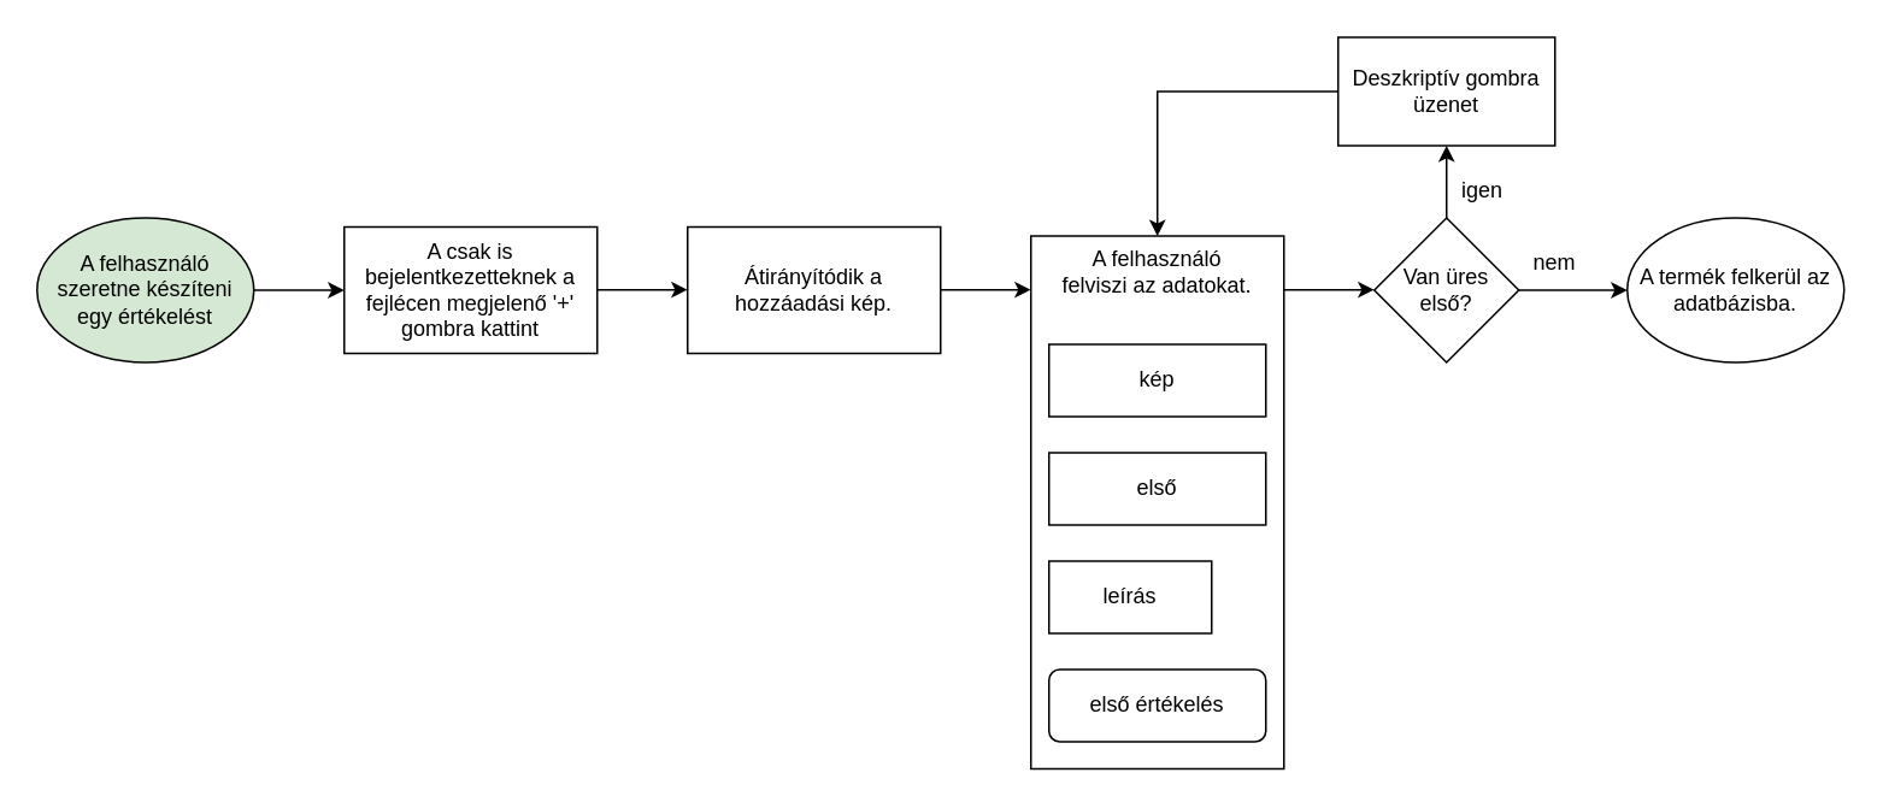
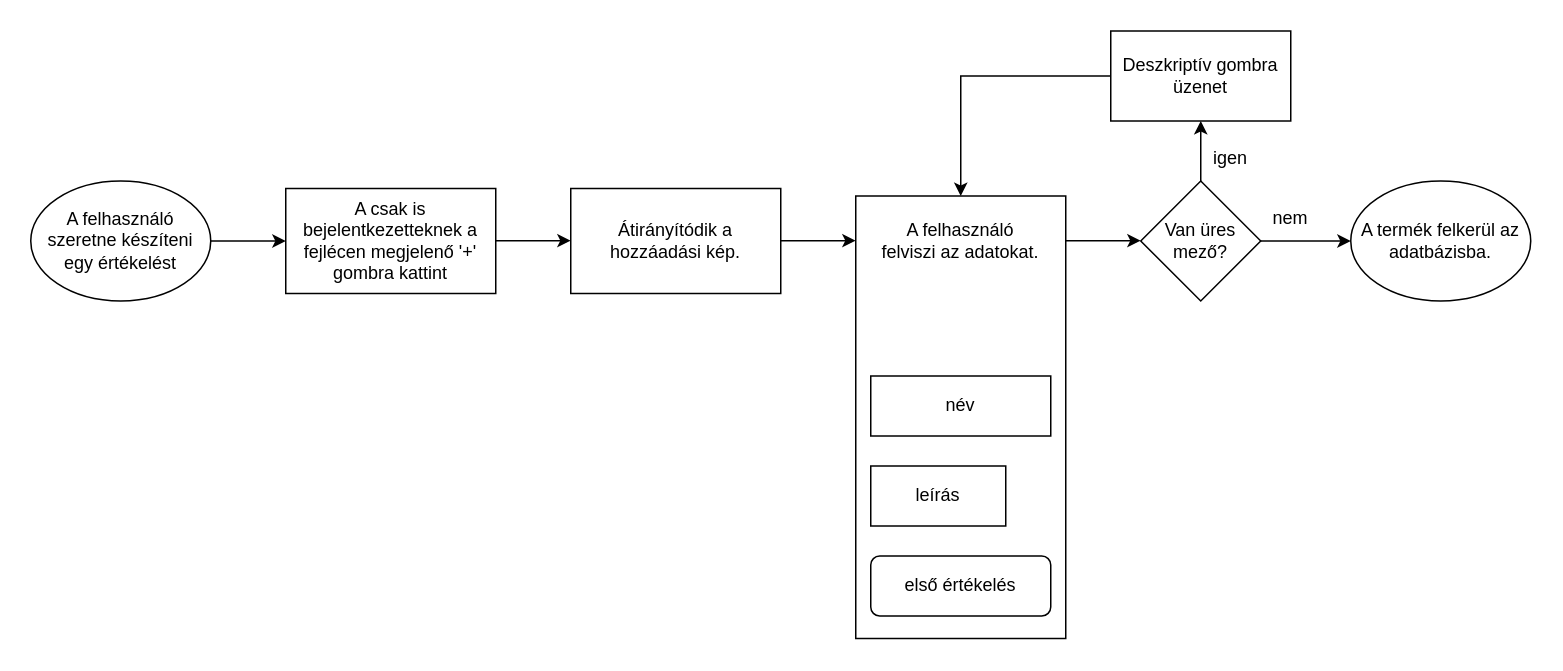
- <mxCell id="18" value="A felhasználó felviszi az adatokat." style="text;html=1;strokeColor=none;fillColor=none;align=center;verticalAlign=middle;whiteSpace=wrap;rounded=0;" vertex="1" parent="1"><mxGeometry x="585" y="135" width="110" height="30" as="geometry" /></mxCell>
+ <mxCell id="18" value="A felhasználó felviszi az adatokat." style="text;html=1;strokeColor=none;fillColor=none;align=center;verticalAlign=middle;whiteSpace=wrap;rounded=0;" vertex="1" parent="1"><mxGeometry x="585" y="145" width="110" height="30" as="geometry" /></mxCell>
- <mxCell id="2" value="A felhasználó szeretne készíteni egy értékelést" style="ellipse;whiteSpace=wrap;html=1;fillColor=#d5e8d4;" vertex="1" parent="1"><mxGeometry x="20" y="120" width="120" height="80" as="geometry" /></mxCell>
+ <mxCell id="2" value="A felhasználó szeretne készíteni egy értékelést" style="ellipse;whiteSpace=wrap;html=1;" vertex="1" parent="1"><mxGeometry x="20" y="120" width="120" height="80" as="geometry" /></mxCell>
- <mxCell id="10" value="Van üres első?" style="rhombus;whiteSpace=wrap;html=1;" vertex="1" parent="1"><mxGeometry x="760" y="120" width="80" height="80" as="geometry" /></mxCell>
+ <mxCell id="10" value="Van üres mező?" style="rhombus;whiteSpace=wrap;html=1;" vertex="1" parent="1"><mxGeometry x="760" y="120" width="80" height="80" as="geometry" /></mxCell>
- <mxCell id="19" value="kép" style="rounded=0;whiteSpace=wrap;html=1;" vertex="1" parent="1"><mxGeometry x="580" y="190" width="120" height="40" as="geometry" /></mxCell>
- <mxCell id="20" value="első" style="rounded=0;whiteSpace=wrap;html=1;" vertex="1" parent="1"><mxGeometry x="580" y="250" width="120" height="40" as="geometry" /></mxCell>
+ <mxCell id="20" value="név" style="rounded=0;whiteSpace=wrap;html=1;" vertex="1" parent="1"><mxGeometry x="580" y="250" width="120" height="40" as="geometry" /></mxCell>
